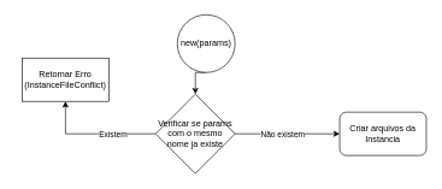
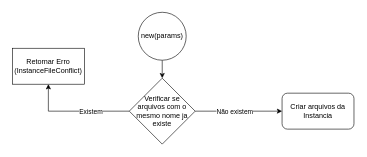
- <mxCell id="3" value="new(params)" style="ellipse;whiteSpace=wrap;html=1;aspect=fixed;" vertex="1" parent="1"><mxGeometry x="245" y="20" width="80" height="80" as="geometry" /></mxCell>
+ <mxCell id="3" value="new(params)" style="ellipse;whiteSpace=wrap;html=1;aspect=fixed;" vertex="1" parent="1"><mxGeometry x="230" y="20" width="80" height="80" as="geometry" /></mxCell>
- <mxCell id="9" value="Retornar Erro&lt;br&gt;(InstanceFileConflict)" style="rounded=0;whiteSpace=wrap;html=1;" vertex="1" parent="1"><mxGeometry x="30" y="80" width="120" height="60" as="geometry" /></mxCell>
+ <mxCell id="9" value="Retornar Erro&lt;br&gt;(InstanceFileConflict)" style="rounded=0;whiteSpace=wrap;html=1;" vertex="1" parent="1"><mxGeometry x="20" y="80" width="120" height="60" as="geometry" /></mxCell>
- <mxCell id="8" value="Verificar se params com o mesmo nome ja existe" style="rhombus;whiteSpace=wrap;html=1;" vertex="1" parent="1"><mxGeometry x="215" y="130" width="110" height="110" as="geometry" /></mxCell>
+ <mxCell id="8" value="Verificar se arquivos com o mesmo nome ja existe" style="rhombus;whiteSpace=wrap;html=1;" vertex="1" parent="1"><mxGeometry x="215" y="130" width="110" height="110" as="geometry" /></mxCell>
